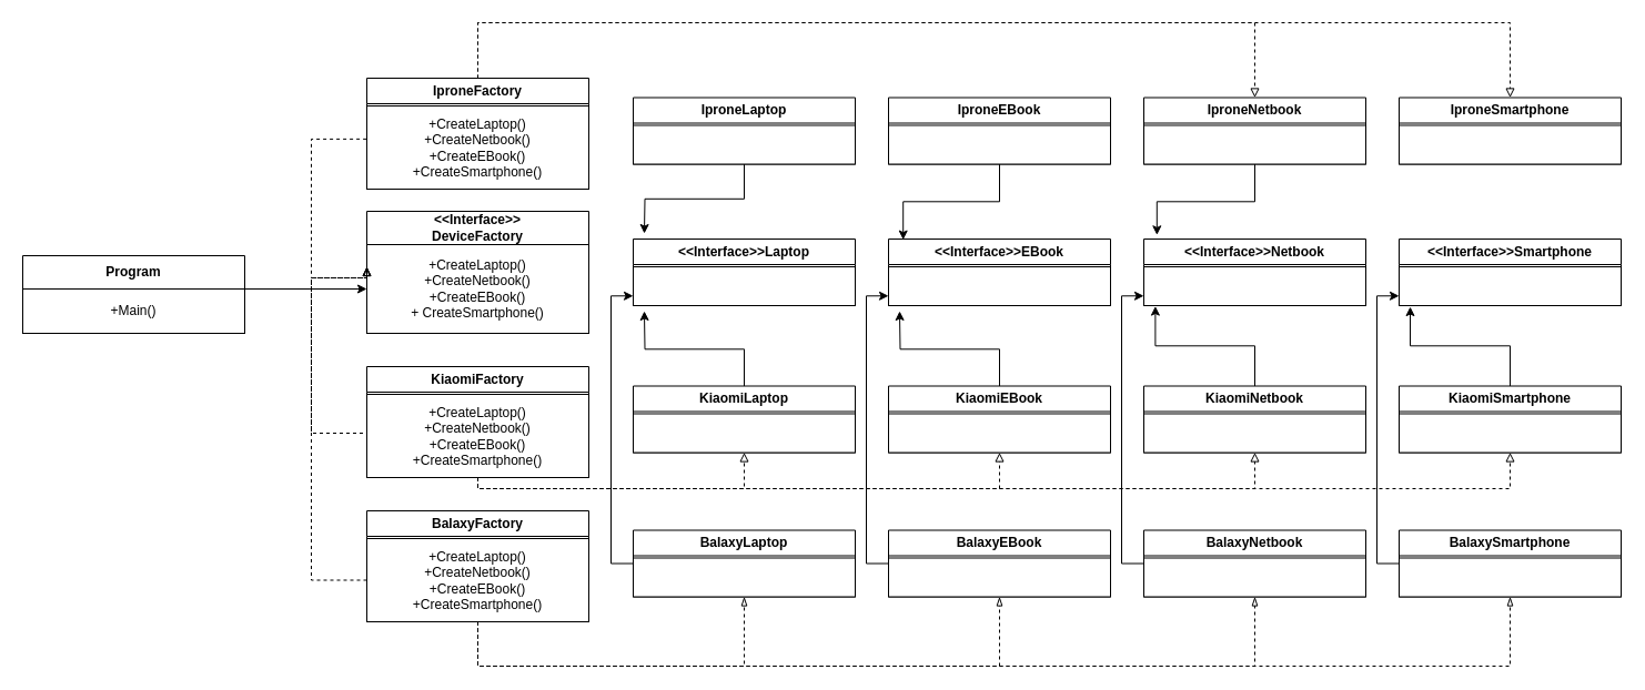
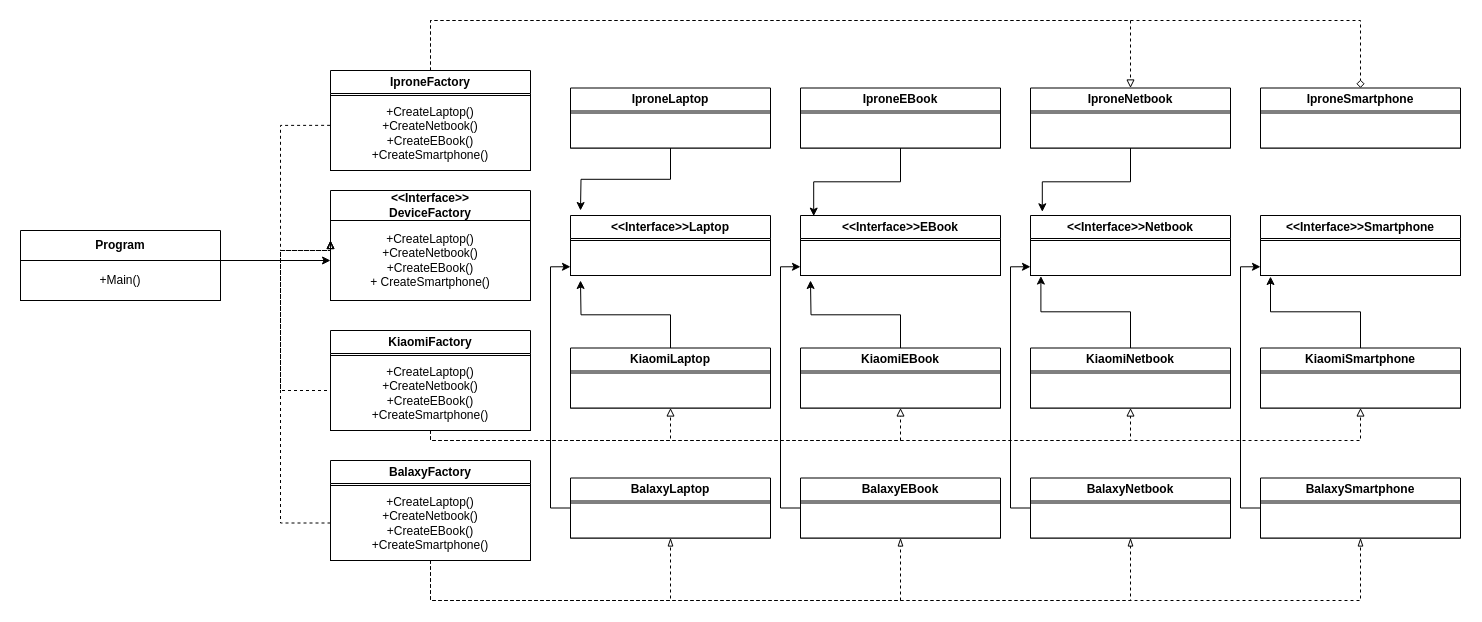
- <mxCell id="7" style="edgeStyle=orthogonalEdgeStyle;rounded=0;orthogonalLoop=1;jettySize=auto;html=1;entryX=0.5;entryY=0;entryDx=0;entryDy=0;endArrow=block;endFill=0;dashed=1;" edge="1" parent="1" source="9" target="22"><mxGeometry relative="1" as="geometry"><Array as="points"><mxPoint x="430" y="20" /><mxPoint x="1360" y="20" /></Array></mxGeometry></mxCell>
+ <mxCell id="7" style="edgeStyle=orthogonalEdgeStyle;rounded=0;orthogonalLoop=1;jettySize=auto;html=1;entryX=0.5;entryY=0;entryDx=0;entryDy=0;endArrow=diamond;endFill=0;dashed=1;" edge="1" parent="1" source="9" target="22"><mxGeometry relative="1" as="geometry"><Array as="points"><mxPoint x="430" y="20" /><mxPoint x="1360" y="20" /></Array></mxGeometry></mxCell>
